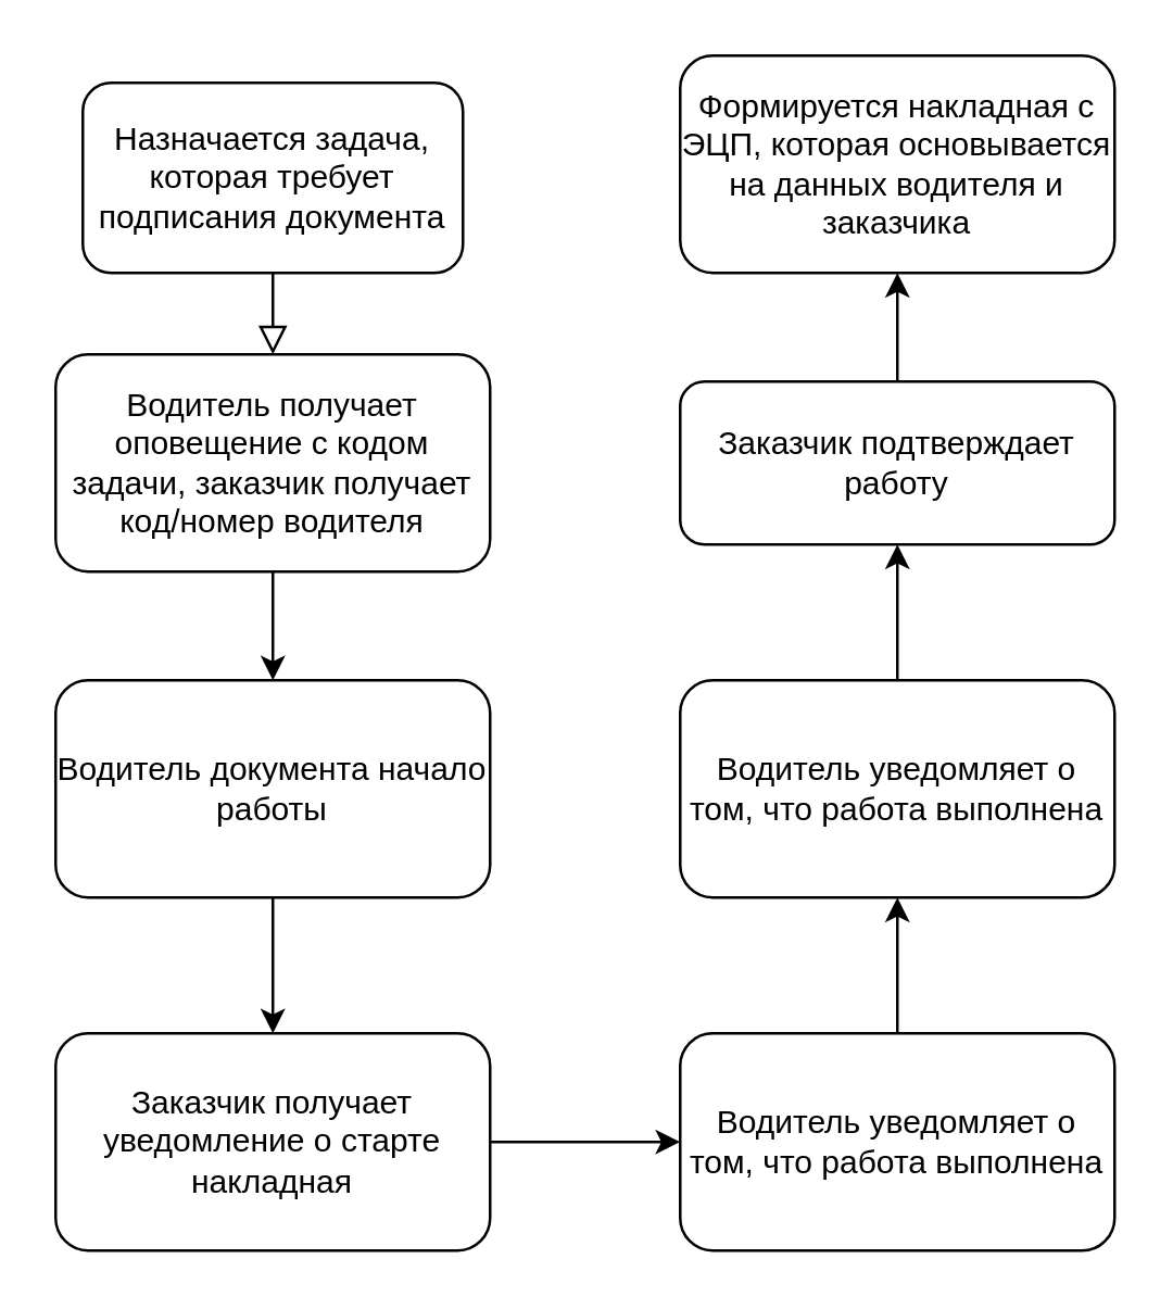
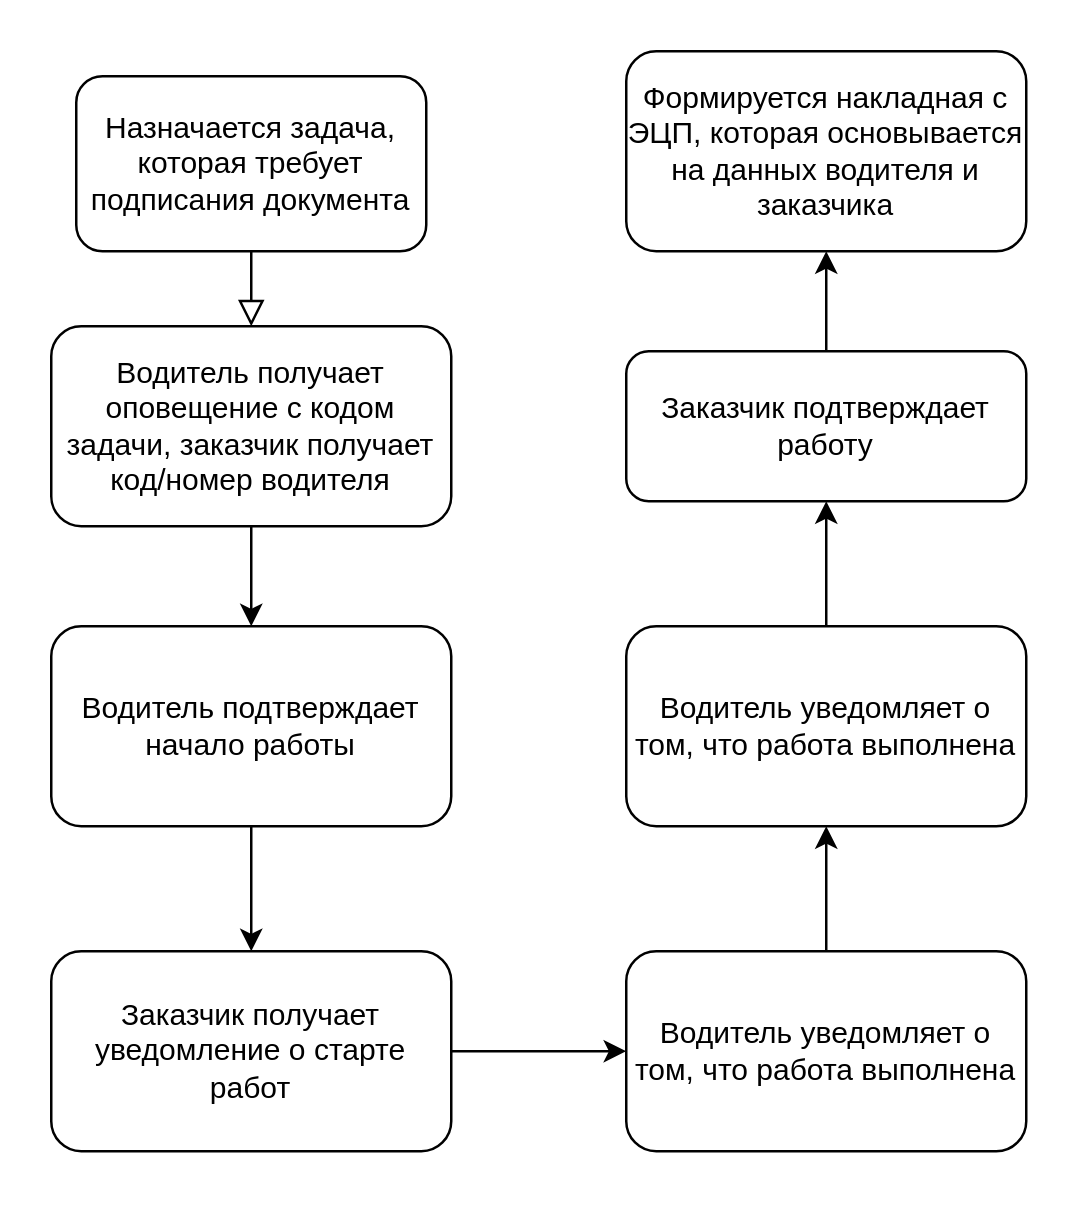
- <mxCell id="7" value="Водитель документа начало работы" style="rounded=1;whiteSpace=wrap;html=1;fontSize=12;glass=0;strokeWidth=1;shadow=0;" parent="1" vertex="1"><mxGeometry x="20" y="250" width="160" height="80" as="geometry" /></mxCell>
+ <mxCell id="7" value="Водитель подтверждает начало работы" style="rounded=1;whiteSpace=wrap;html=1;fontSize=12;glass=0;strokeWidth=1;shadow=0;" parent="1" vertex="1"><mxGeometry x="20" y="250" width="160" height="80" as="geometry" /></mxCell>
- <mxCell id="9" value="Заказчик получает уведомление о старте накладная" style="rounded=1;whiteSpace=wrap;html=1;fontSize=12;glass=0;strokeWidth=1;shadow=0;" parent="1" vertex="1"><mxGeometry x="20" y="380" width="160" height="80" as="geometry" /></mxCell>
+ <mxCell id="9" value="Заказчик получает уведомление о старте работ" style="rounded=1;whiteSpace=wrap;html=1;fontSize=12;glass=0;strokeWidth=1;shadow=0;" parent="1" vertex="1"><mxGeometry x="20" y="380" width="160" height="80" as="geometry" /></mxCell>
